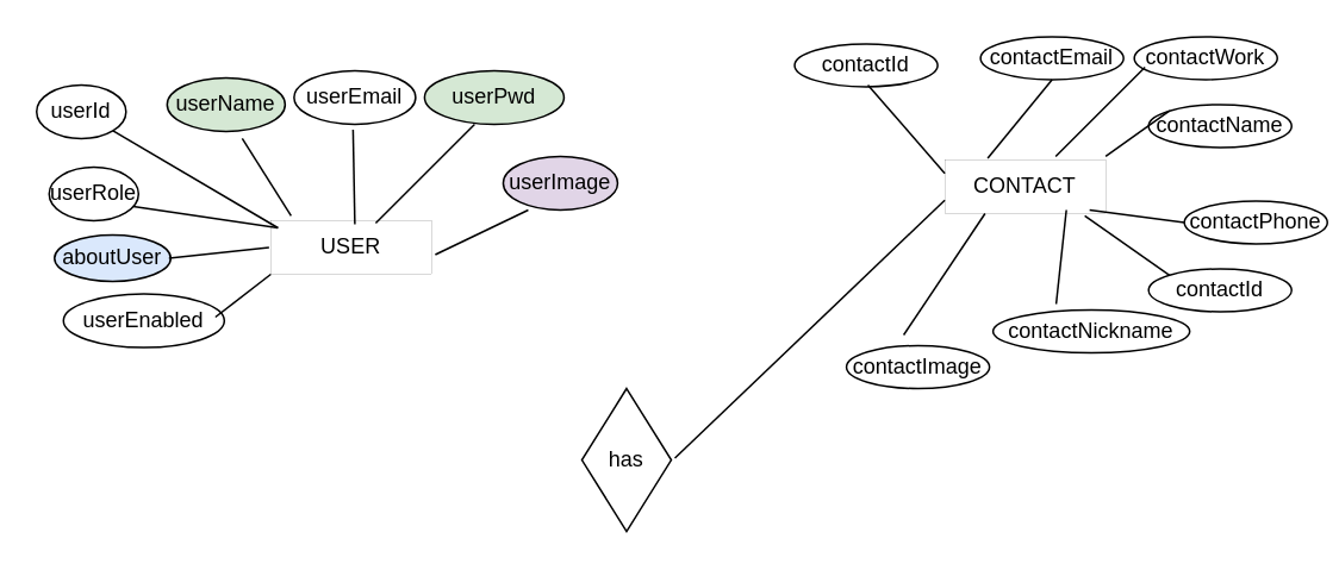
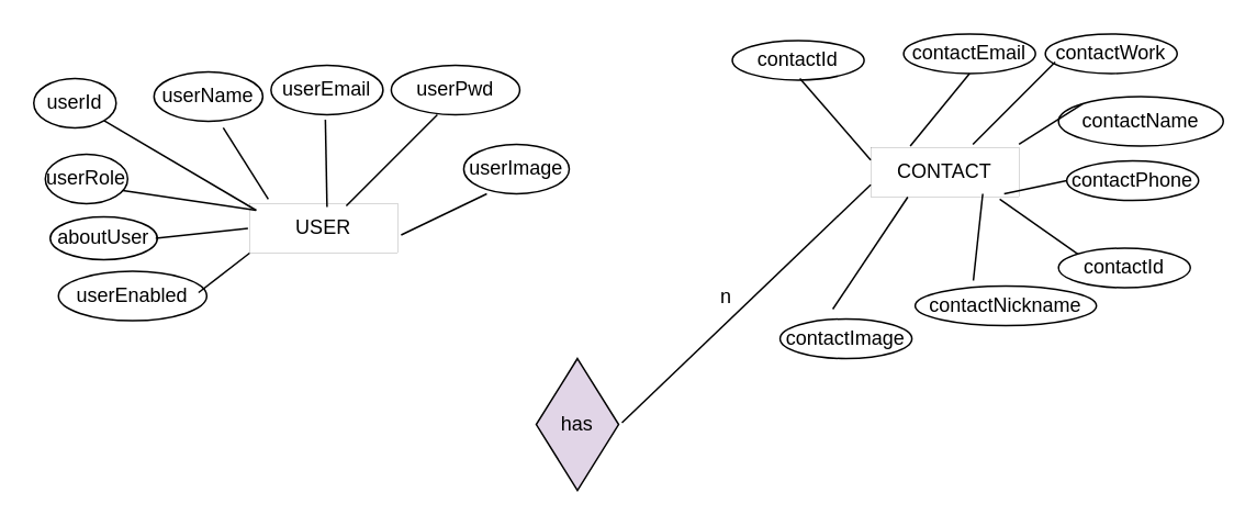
- <mxCell id="5" value="userPwd" style="ellipse;whiteSpace=wrap;html=1;fillColor=#d5e8d4;" vertex="1" parent="1"><mxGeometry x="237" y="39" width="78" height="30" as="geometry" /></mxCell>
+ <mxCell id="5" value="userPwd" style="ellipse;whiteSpace=wrap;html=1;" vertex="1" parent="1"><mxGeometry x="237" y="39" width="78" height="30" as="geometry" /></mxCell>
- <mxCell id="6" value="userName" style="ellipse;whiteSpace=wrap;html=1;fillColor=#d5e8d4;" vertex="1" parent="1"><mxGeometry x="93" y="43" width="66" height="30" as="geometry" /></mxCell>
+ <mxCell id="6" value="userName" style="ellipse;whiteSpace=wrap;html=1;" vertex="1" parent="1"><mxGeometry x="93" y="43" width="66" height="30" as="geometry" /></mxCell>
- <mxCell id="22" value="contactName" style="ellipse;whiteSpace=wrap;html=1;" vertex="1" parent="1"><mxGeometry x="642" y="58" width="80" height="24" as="geometry" /></mxCell>
+ <mxCell id="22" value="contactName" style="ellipse;whiteSpace=wrap;html=1;" vertex="1" parent="1"><mxGeometry x="642" y="58" width="100" height="30" as="geometry" /></mxCell>
- <mxCell id="9" value="userImage" style="ellipse;whiteSpace=wrap;html=1;fillColor=#e1d5e7;" vertex="1" parent="1"><mxGeometry x="281" y="87" width="64" height="30" as="geometry" /></mxCell>
+ <mxCell id="9" value="userImage" style="ellipse;whiteSpace=wrap;html=1;" vertex="1" parent="1"><mxGeometry x="281" y="87" width="64" height="30" as="geometry" /></mxCell>
- <mxCell id="25" value="contactPhone" style="ellipse;whiteSpace=wrap;html=1;" vertex="1" parent="1"><mxGeometry x="662" y="112" width="80" height="24" as="geometry" /></mxCell>
+ <mxCell id="25" value="contactPhone" style="ellipse;whiteSpace=wrap;html=1;" vertex="1" parent="1"><mxGeometry x="647" y="97" width="80" height="24" as="geometry" /></mxCell>
- <mxCell id="7" value="aboutUser" style="ellipse;whiteSpace=wrap;html=1;fillColor=#dae8fc;" vertex="1" parent="1"><mxGeometry x="30" y="131" width="65" height="26" as="geometry" /></mxCell>
+ <mxCell id="7" value="aboutUser" style="ellipse;whiteSpace=wrap;html=1;" vertex="1" parent="1"><mxGeometry x="30" y="131" width="65" height="26" as="geometry" /></mxCell>
+ <mxCell id="38" value="n" style="text;html=1;align=center;verticalAlign=middle;resizable=0;points=[];autosize=1;strokeColor=none;fillColor=none;" vertex="1" parent="1"><mxGeometry x="425" y="165" width="30" height="30" as="geometry" /></mxCell>
- <mxCell id="36" value="has" style="rhombus;whiteSpace=wrap;html=1;" vertex="1" parent="1"><mxGeometry x="325" y="217" width="50" height="80" as="geometry" /></mxCell>
+ <mxCell id="36" value="has" style="rhombus;whiteSpace=wrap;html=1;fillColor=#e1d5e7;" vertex="1" parent="1"><mxGeometry x="325" y="217" width="50" height="80" as="geometry" /></mxCell>
